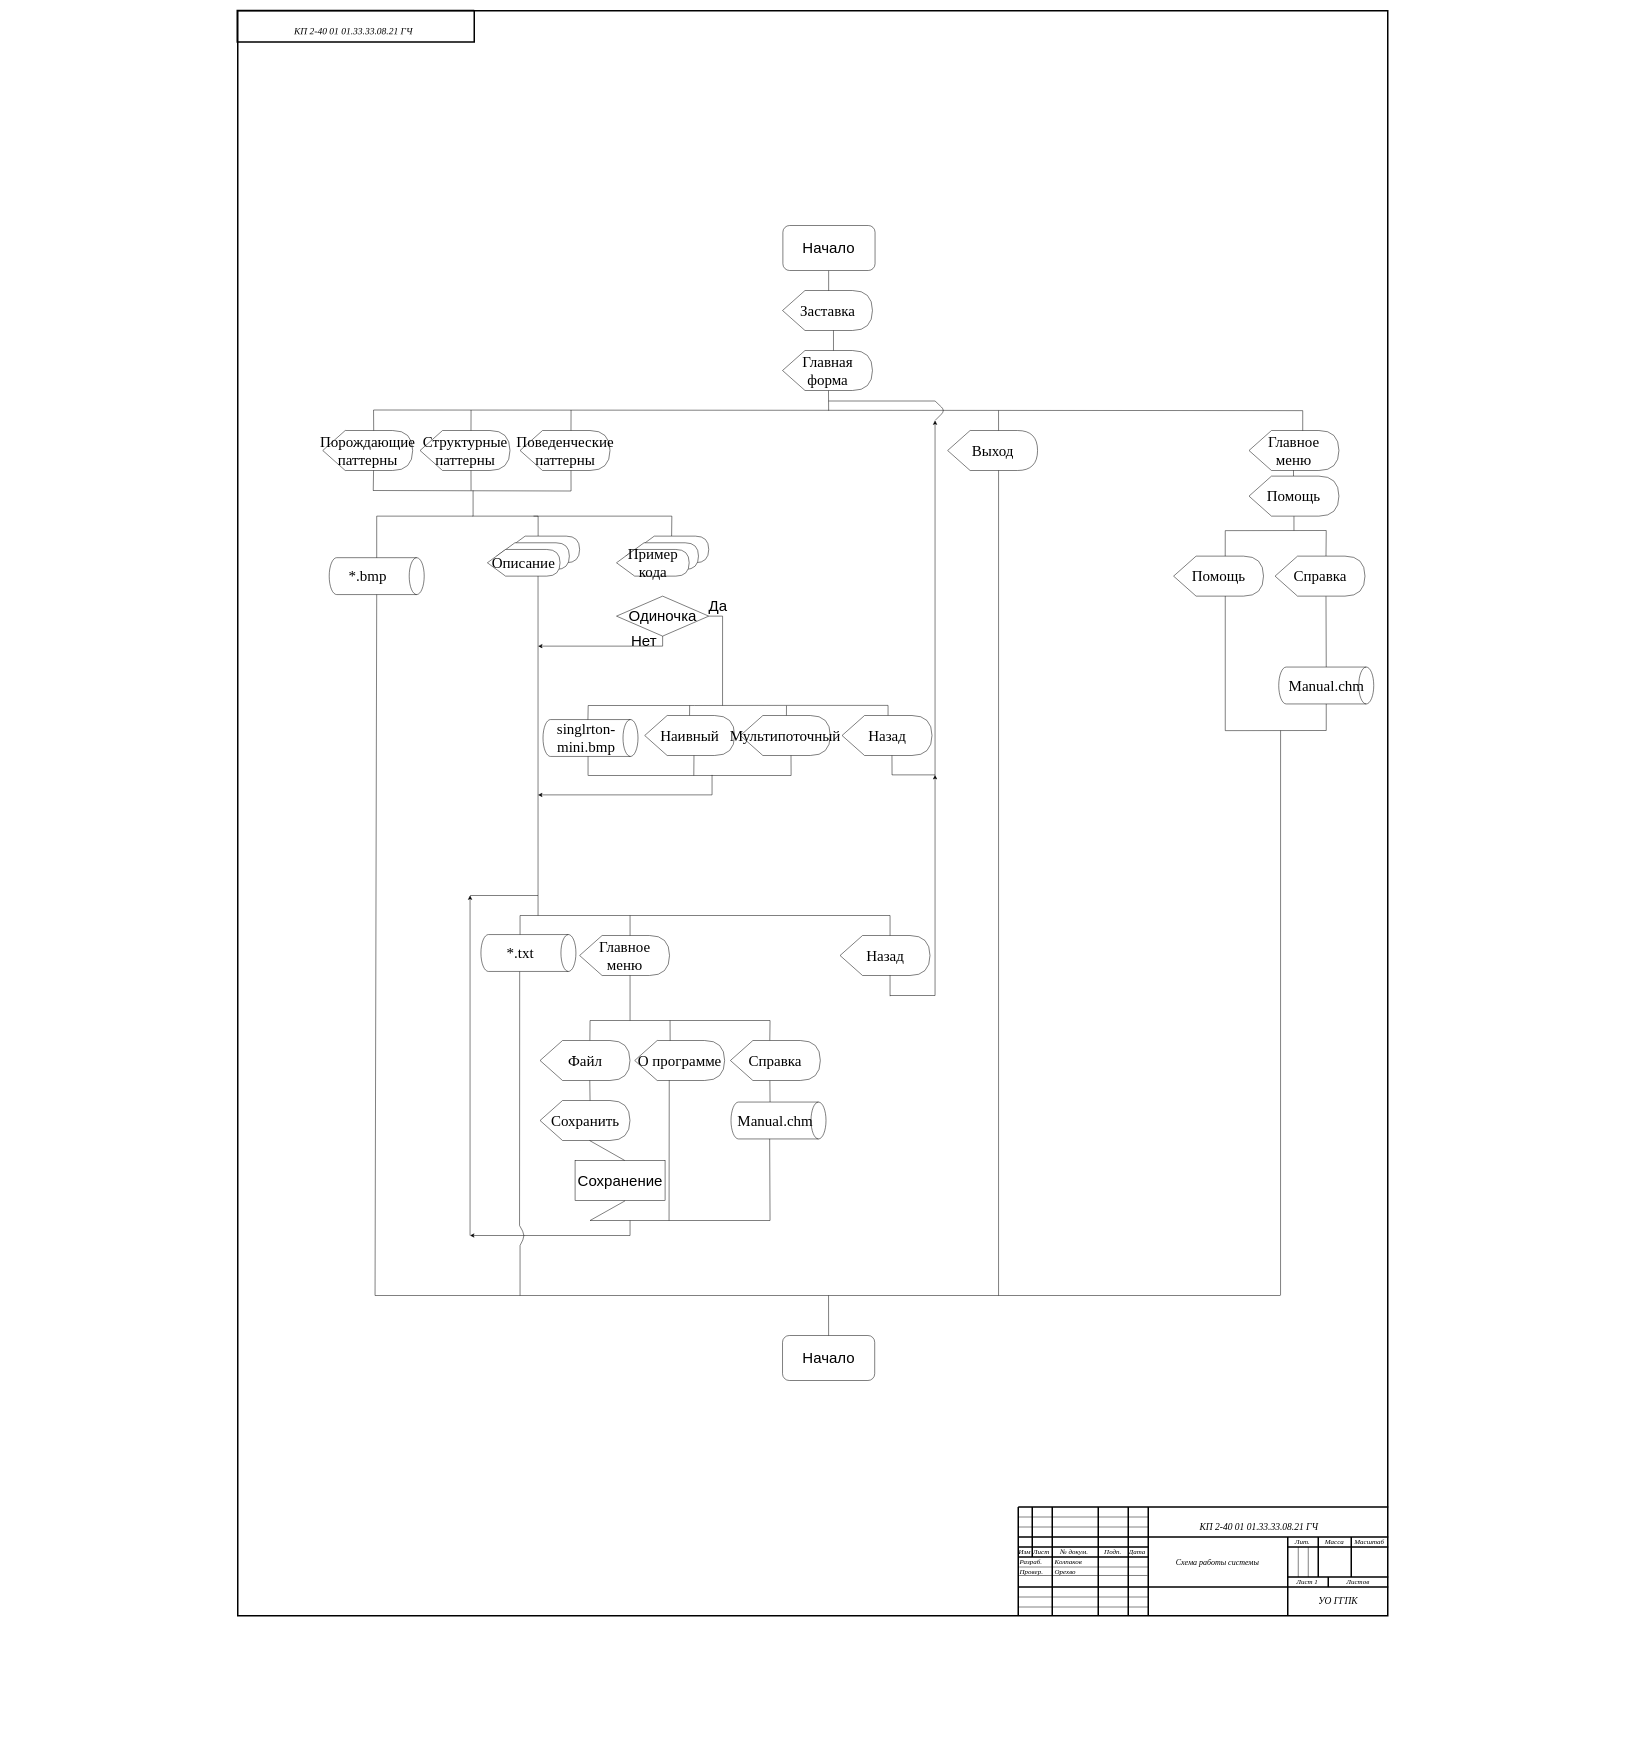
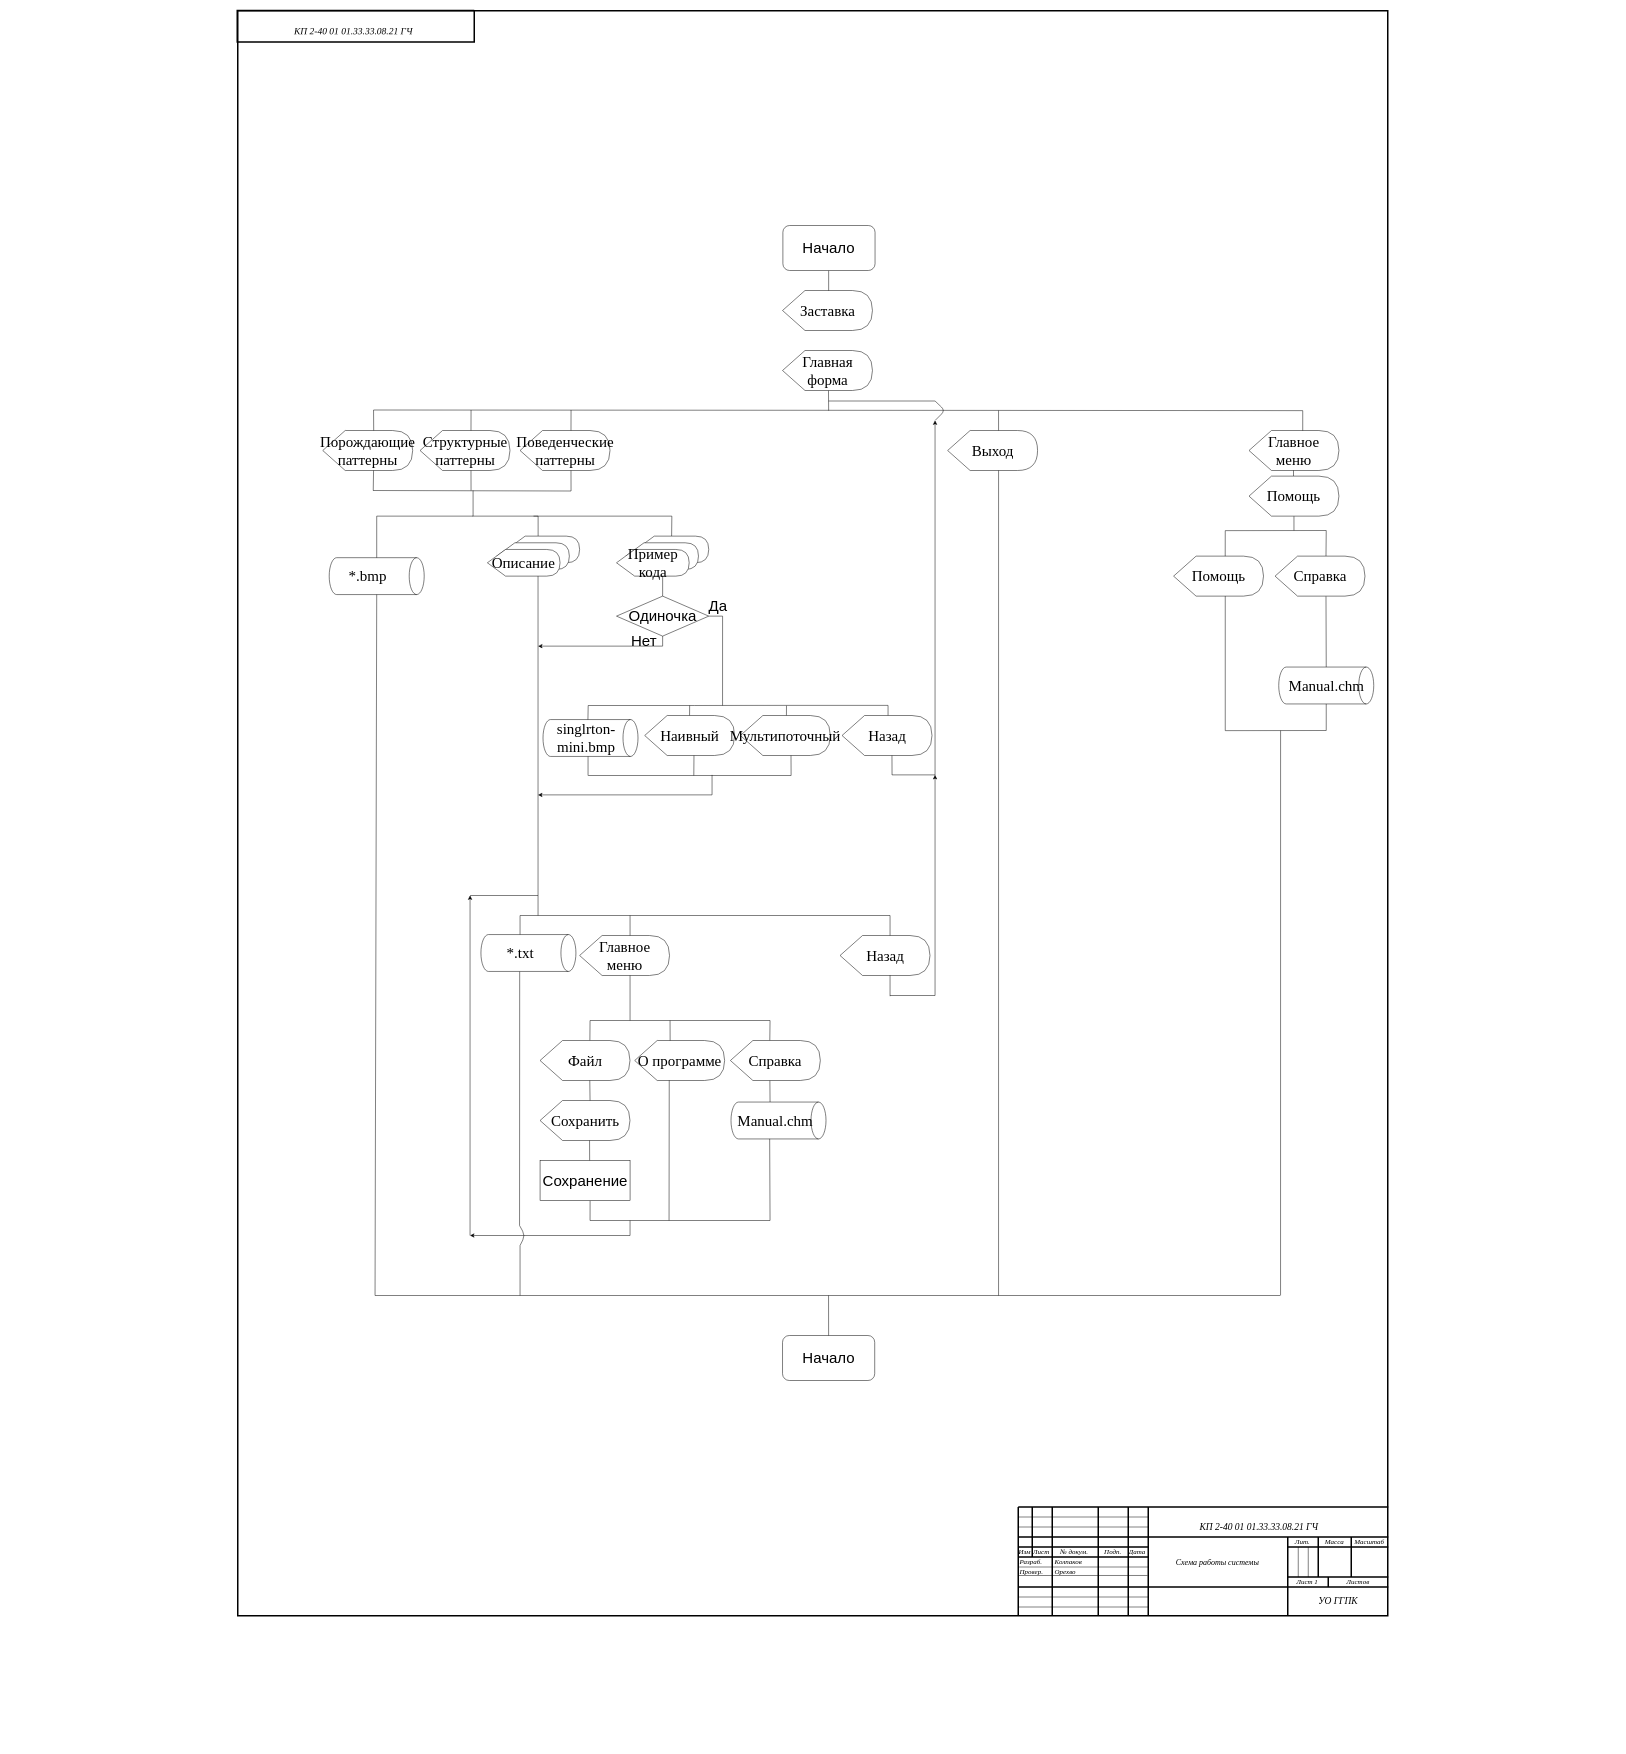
- <mxCell id="6" value="" style="endArrow=none;html=1;fontFamily=Times New Romans;fontSize=30;entryX=0;entryY=0;entryDx=101.875;entryDy=80;entryPerimeter=0;exitX=0;exitY=0;exitDx=101.875;exitDy=0;exitPerimeter=0;" parent="1" source="3" target="2" edge="1"><mxGeometry x="131.892" y="3770" width="46.117" height="50" as="geometry"><mxPoint x="8565.969" y="230" as="sourcePoint" /><mxPoint x="8612.086" y="180" as="targetPoint" /></mxGeometry></mxCell>
+ <mxCell id="58" value="" style="endArrow=none;html=1;entryX=0.5;entryY=0;entryDx=0;entryDy=0;exitX=0.635;exitY=1.011;exitDx=0;exitDy=0;exitPerimeter=0;" parent="1" source="54" target="57" edge="1"><mxGeometry x="194.61" y="3770" width="50" height="50" as="geometry"><mxPoint x="1223.299" y="1241.25" as="sourcePoint" /><mxPoint x="1269.416" y="1191.25" as="targetPoint" /></mxGeometry></mxCell>
- <mxCell id="109" value="&lt;font style=&quot;font-size: 30px&quot;&gt;Сохранение&lt;/font&gt;" style="rounded=0;whiteSpace=wrap;html=1;" parent="1" vertex="1"><mxGeometry x="1149.61" y="2320" width="180" height="80" as="geometry" /></mxCell>
+ <mxCell id="109" value="&lt;font style=&quot;font-size: 30px&quot;&gt;Сохранение&lt;/font&gt;" style="rounded=0;whiteSpace=wrap;html=1;" parent="1" vertex="1"><mxGeometry x="1079.61" y="2320" width="180" height="80" as="geometry" /></mxCell>
